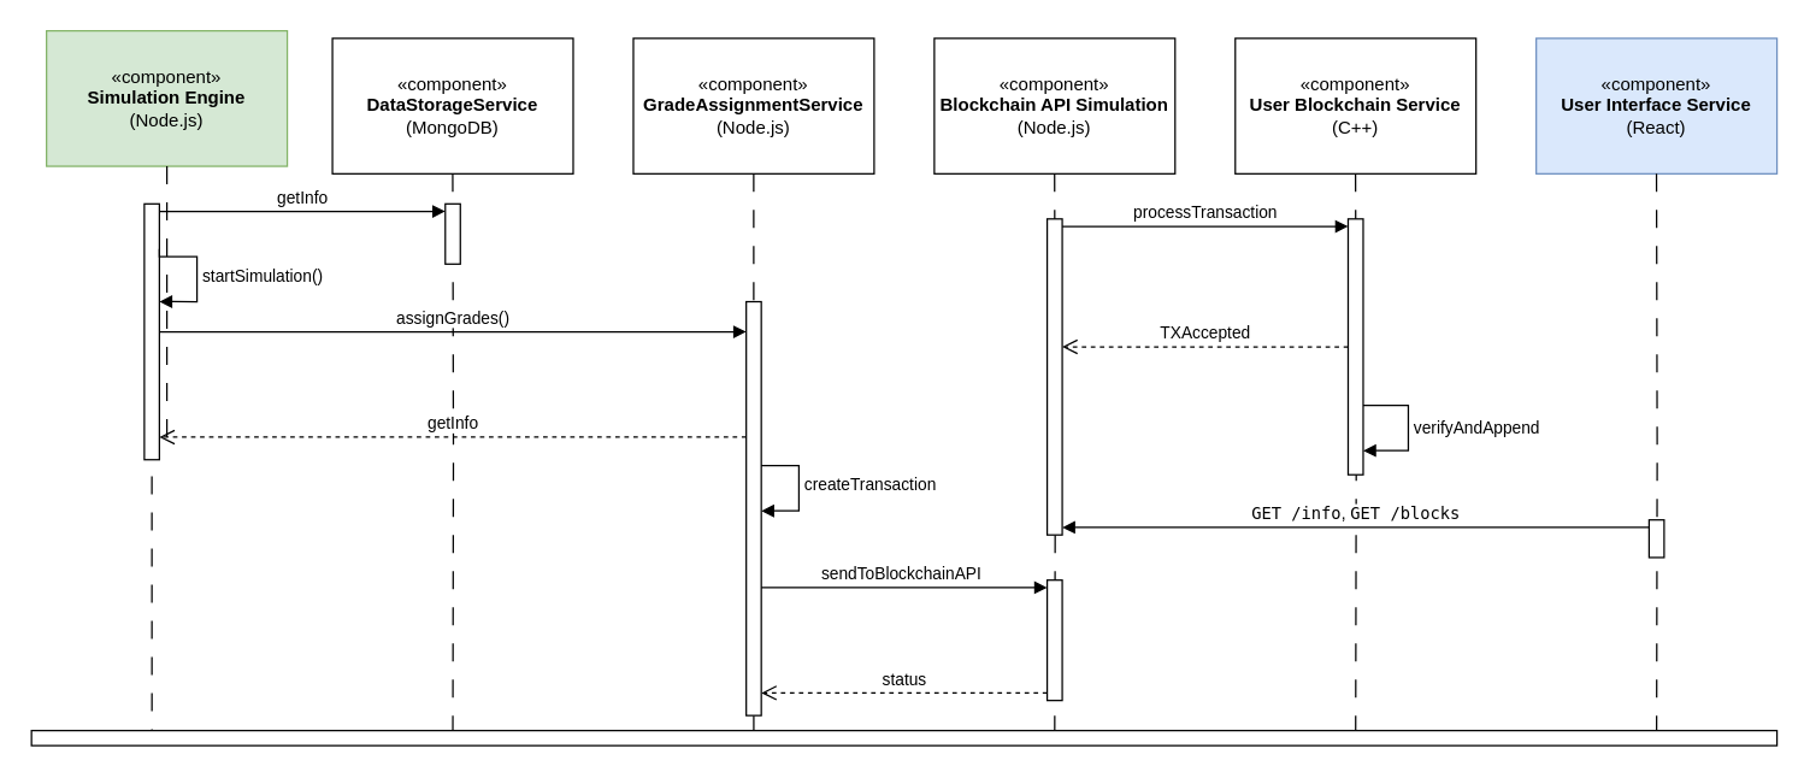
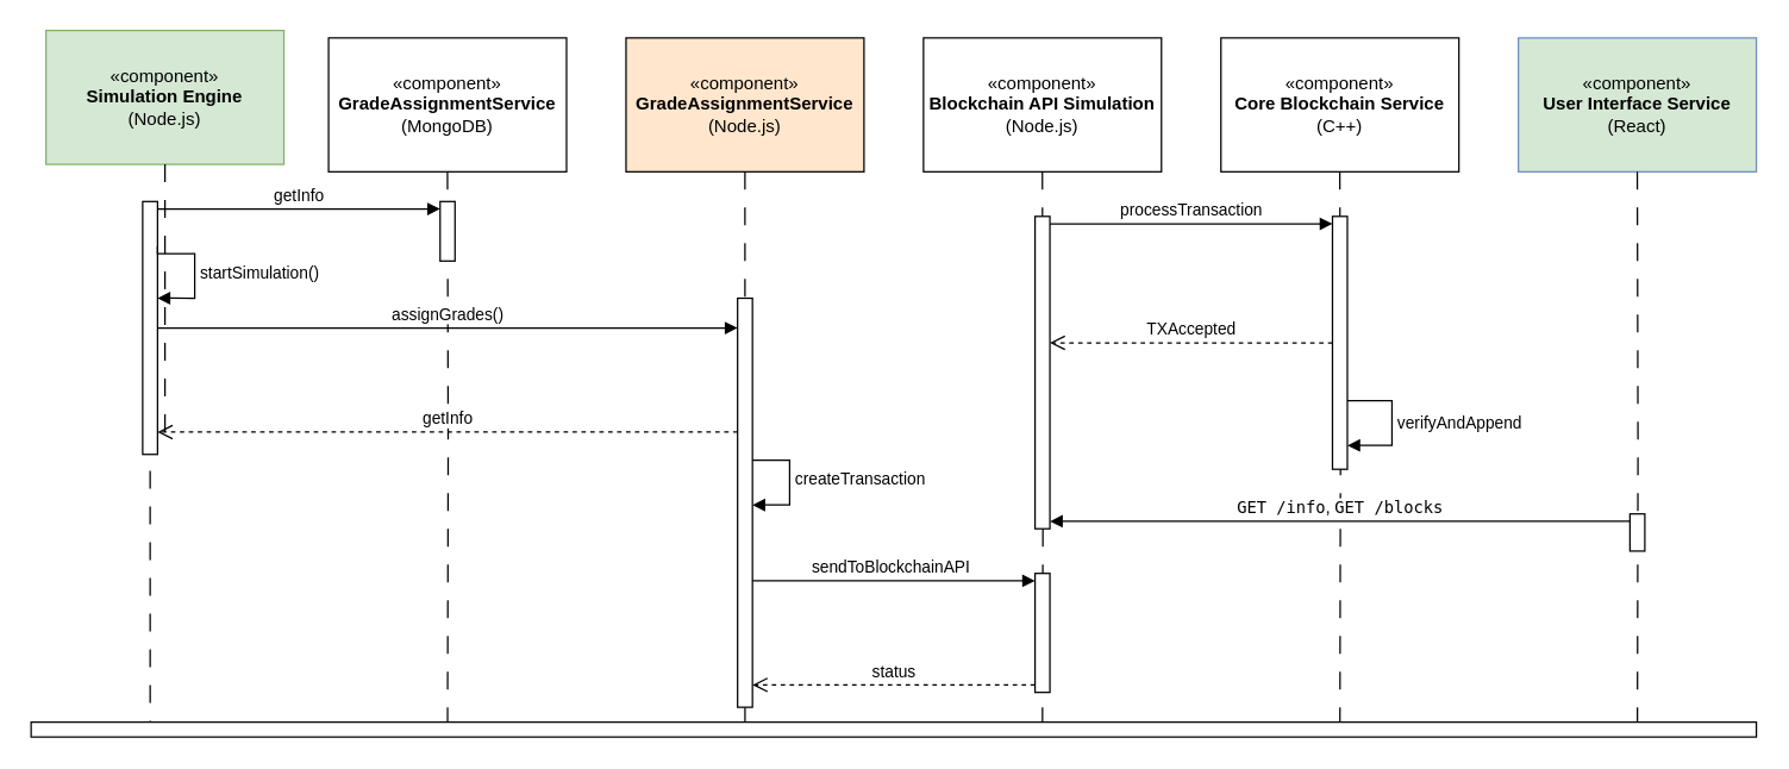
- <mxCell id="4" value="«component»&lt;br&gt;&lt;div&gt;&lt;b&gt;DataStorageService&lt;/b&gt;&lt;/div&gt;&lt;div&gt;(MongoDB)&lt;/div&gt;" style="html=1;dropTarget=0;whiteSpace=wrap;" vertex="1" parent="1"><mxGeometry x="220" y="25" width="160" height="90" as="geometry" /></mxCell>
+ <mxCell id="4" value="«component»&lt;br&gt;&lt;div&gt;&lt;b&gt;GradeAssignmentService&lt;/b&gt;&lt;/div&gt;&lt;div&gt;(MongoDB)&lt;/div&gt;" style="html=1;dropTarget=0;whiteSpace=wrap;" vertex="1" parent="1"><mxGeometry x="220" y="25" width="160" height="90" as="geometry" /></mxCell>
- <mxCell id="6" value="«component»&lt;br&gt;&lt;div&gt;&lt;b&gt;GradeAssignmentService&lt;/b&gt;&lt;/div&gt;&lt;div&gt;(Node.js)&lt;/div&gt;" style="html=1;dropTarget=0;whiteSpace=wrap;" vertex="1" parent="1"><mxGeometry x="420" y="25" width="160" height="90" as="geometry" /></mxCell>
+ <mxCell id="6" value="«component»&lt;br&gt;&lt;div&gt;&lt;b&gt;GradeAssignmentService&lt;/b&gt;&lt;/div&gt;&lt;div&gt;(Node.js)&lt;/div&gt;" style="html=1;dropTarget=0;whiteSpace=wrap;fillColor=#ffe6cc;" vertex="1" parent="1"><mxGeometry x="420" y="25" width="160" height="90" as="geometry" /></mxCell>
- <mxCell id="3" value="«component»&lt;br&gt;&lt;div&gt;&lt;b&gt;User Blockchain Service&lt;/b&gt;&lt;/div&gt;&lt;div&gt;(C++)&lt;/div&gt;" style="html=1;dropTarget=0;whiteSpace=wrap;" vertex="1" parent="1"><mxGeometry x="820" y="25" width="160" height="90" as="geometry" /></mxCell>
+ <mxCell id="3" value="«component»&lt;br&gt;&lt;div&gt;&lt;b&gt;Core Blockchain Service&lt;/b&gt;&lt;/div&gt;&lt;div&gt;(C++)&lt;/div&gt;" style="html=1;dropTarget=0;whiteSpace=wrap;" vertex="1" parent="1"><mxGeometry x="820" y="25" width="160" height="90" as="geometry" /></mxCell>
- <mxCell id="2" value="«component»&lt;br&gt;&lt;div&gt;&lt;b&gt;User Interface Service&lt;/b&gt;&lt;/div&gt;&lt;div&gt;&amp;nbsp;(React)&amp;nbsp;&lt;/div&gt;" style="html=1;dropTarget=0;whiteSpace=wrap;fillColor=#dae8fc;strokeColor=#6c8ebf;" vertex="1" parent="1"><mxGeometry x="1020" y="25" width="160" height="90" as="geometry" /></mxCell>
+ <mxCell id="2" value="«component»&lt;br&gt;&lt;div&gt;&lt;b&gt;User Interface Service&lt;/b&gt;&lt;/div&gt;&lt;div&gt;&amp;nbsp;(React)&amp;nbsp;&lt;/div&gt;" style="html=1;dropTarget=0;whiteSpace=wrap;fillColor=#d5e8d4;strokeColor=#6c8ebf;" vertex="1" parent="1"><mxGeometry x="1020" y="25" width="160" height="90" as="geometry" /></mxCell>
